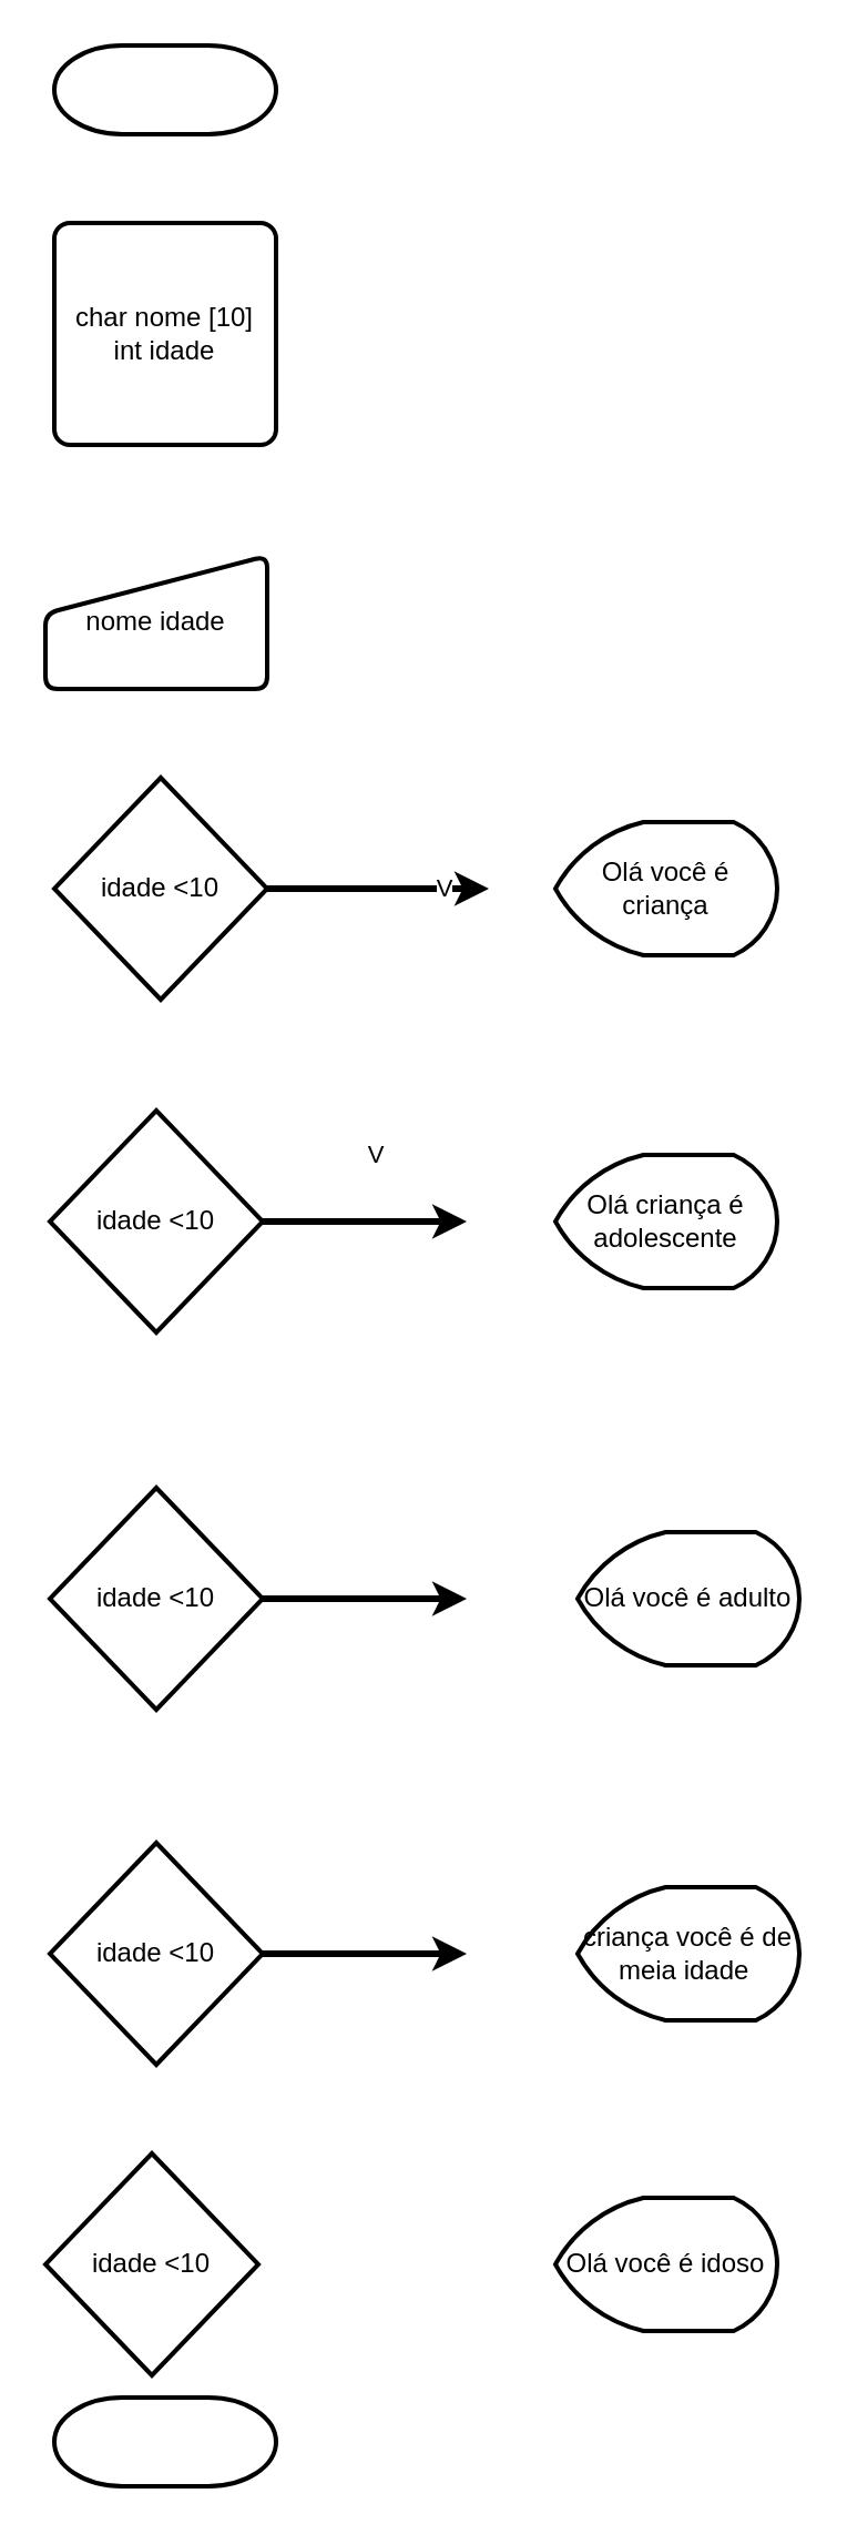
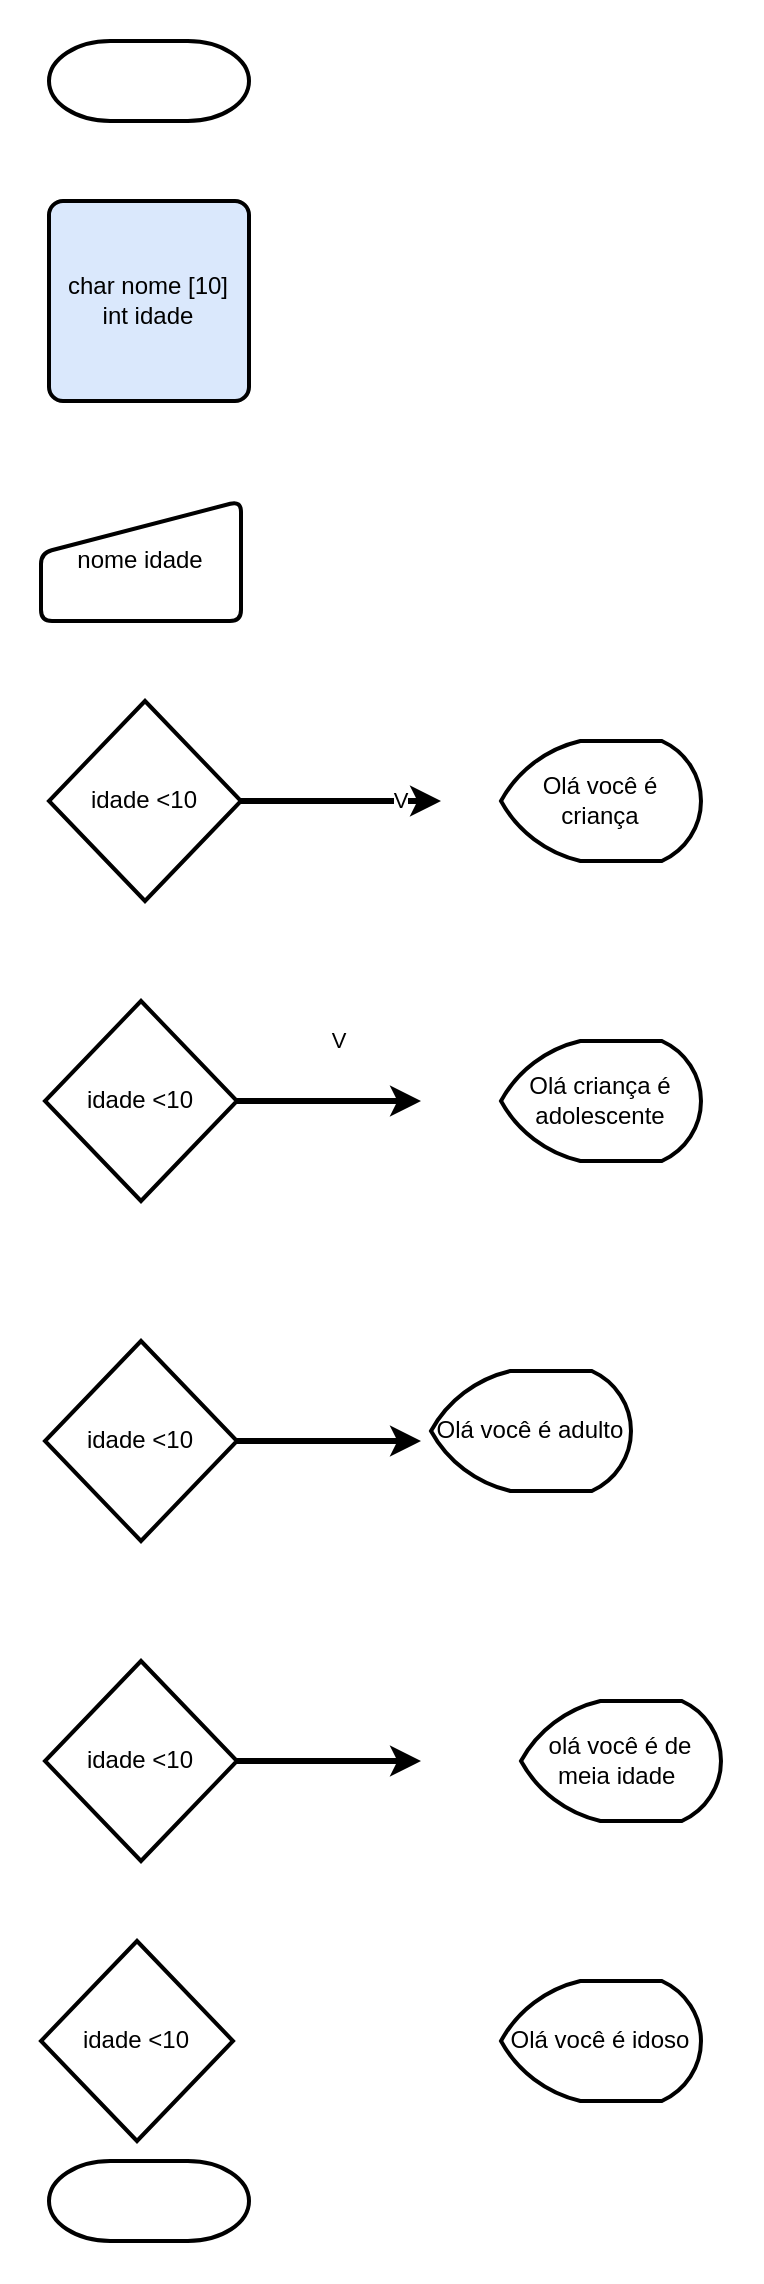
- <mxCell id="4" value="char nome [10]&lt;br&gt;int idade" style="rounded=1;whiteSpace=wrap;html=1;absoluteArcSize=1;arcSize=14;strokeWidth=2;" vertex="1" parent="1"><mxGeometry x="24" y="100" width="100" height="100" as="geometry" /></mxCell>
+ <mxCell id="4" value="char nome [10]&lt;br&gt;int idade" style="rounded=1;whiteSpace=wrap;html=1;absoluteArcSize=1;arcSize=14;strokeWidth=2;fillColor=#dae8fc;" vertex="1" parent="1"><mxGeometry x="24" y="100" width="100" height="100" as="geometry" /></mxCell>
- <mxCell id="16" value="Olá você é adulto" style="strokeWidth=2;html=1;shape=mxgraph.flowchart.display;whiteSpace=wrap;" vertex="1" parent="1"><mxGeometry x="260" y="690" width="100" height="60" as="geometry" /></mxCell>
+ <mxCell id="16" value="Olá você é adulto" style="strokeWidth=2;html=1;shape=mxgraph.flowchart.display;whiteSpace=wrap;" vertex="1" parent="1"><mxGeometry x="215" y="685" width="100" height="60" as="geometry" /></mxCell>
- <mxCell id="17" value="criança você é de meia idade&amp;nbsp;" style="strokeWidth=2;html=1;shape=mxgraph.flowchart.display;whiteSpace=wrap;" vertex="1" parent="1"><mxGeometry x="260" y="850" width="100" height="60" as="geometry" /></mxCell>
+ <mxCell id="17" value="olá você é de meia idade&amp;nbsp;" style="strokeWidth=2;html=1;shape=mxgraph.flowchart.display;whiteSpace=wrap;" vertex="1" parent="1"><mxGeometry x="260" y="850" width="100" height="60" as="geometry" /></mxCell>
